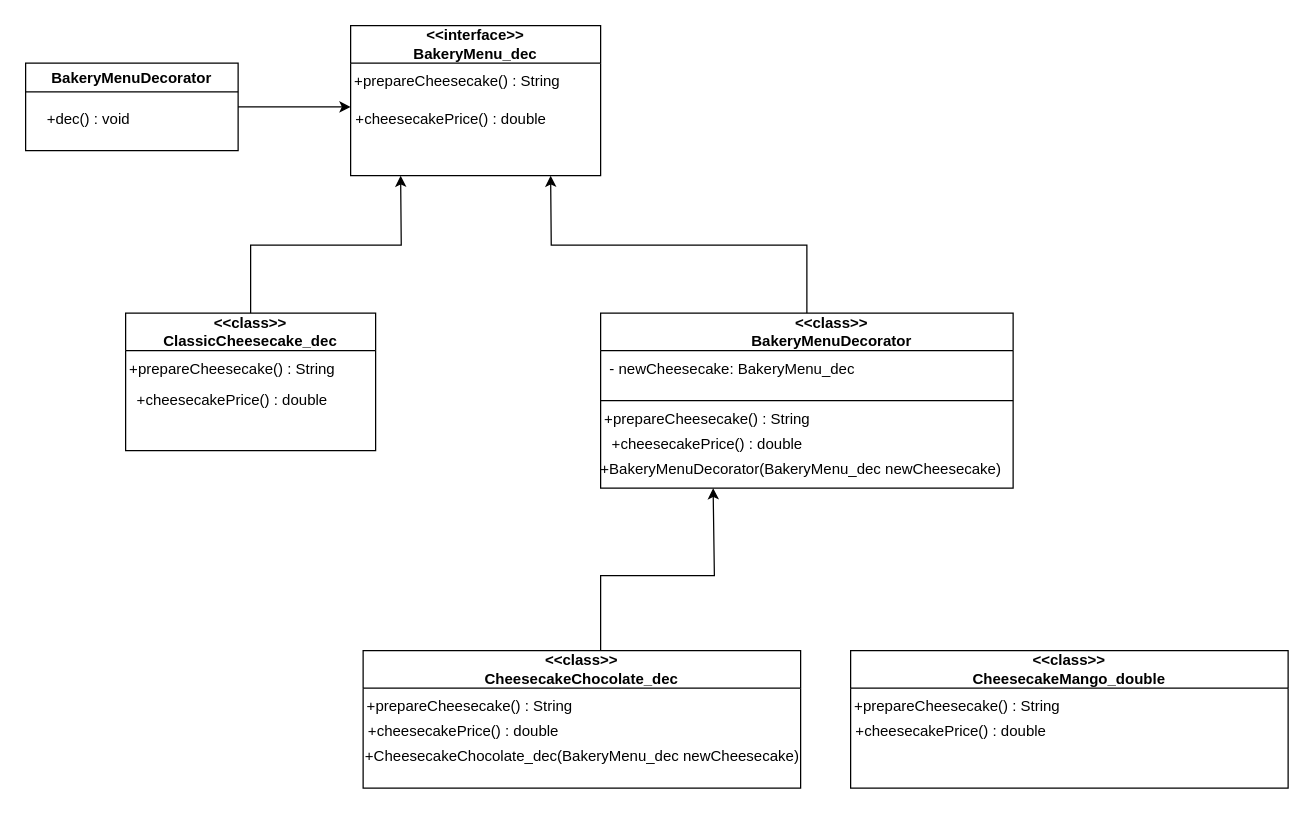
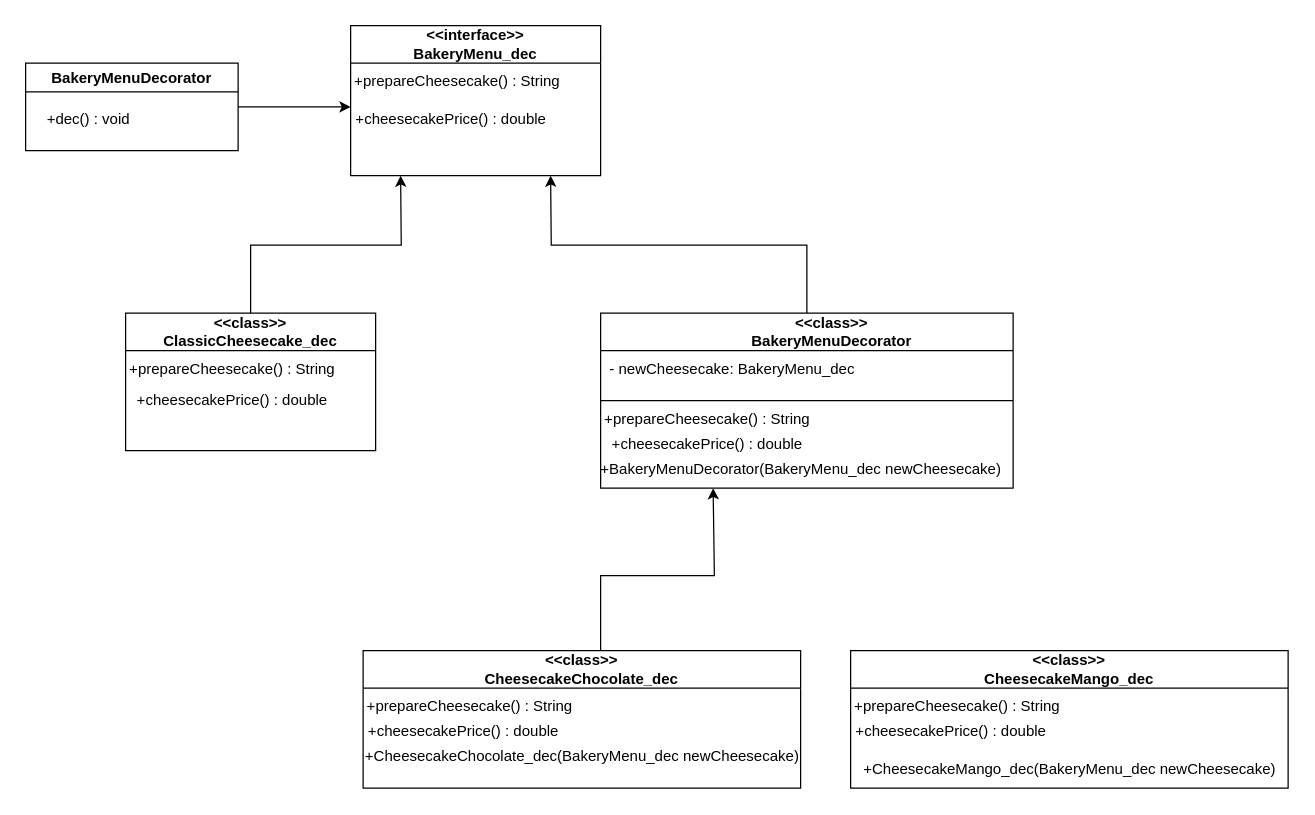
- <mxCell id="18" value="&amp;lt;&amp;lt;class&amp;gt;&amp;gt;&lt;br&gt;CheesecakeMango_double" style="swimlane;whiteSpace=wrap;html=1;startSize=30;" parent="1" vertex="1"><mxGeometry x="680" y="520" width="350" height="110" as="geometry" /></mxCell>
+ <mxCell id="18" value="&amp;lt;&amp;lt;class&amp;gt;&amp;gt;&lt;br&gt;CheesecakeMango_dec" style="swimlane;whiteSpace=wrap;html=1;startSize=30;" parent="1" vertex="1"><mxGeometry x="680" y="520" width="350" height="110" as="geometry" /></mxCell>
+ <mxCell id="19" value="+CheesecakeMango_dec(BakeryMenu_dec newCheesecake)" style="text;html=1;align=center;verticalAlign=middle;resizable=0;points=[];autosize=1;strokeColor=none;fillColor=none;" parent="18" vertex="1"><mxGeometry y="80" width="350" height="30" as="geometry" /></mxCell>
